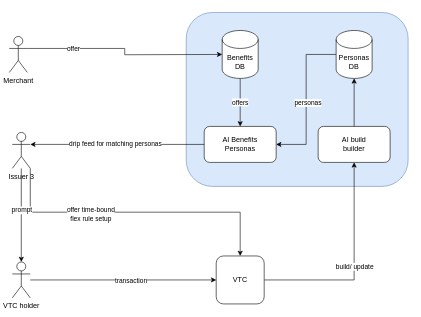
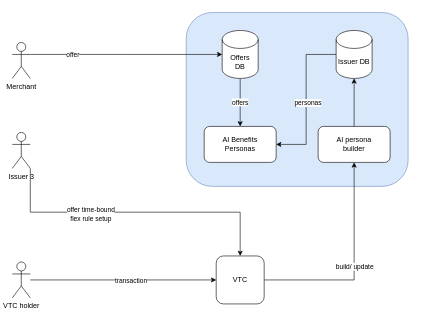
- <mxCell id="8" value="Merchant" style="shape=umlActor;verticalLabelPosition=bottom;verticalAlign=top;html=1;outlineConnect=0;" parent="1" vertex="1"><mxGeometry x="15" y="60" width="30" height="60" as="geometry" /></mxCell>
+ <mxCell id="8" value="Merchant" style="shape=umlActor;verticalLabelPosition=bottom;verticalAlign=top;html=1;outlineConnect=0;" parent="1" vertex="1"><mxGeometry x="20" y="70" width="30" height="60" as="geometry" /></mxCell>
- <mxCell id="22" value="Benefits&lt;br&gt;DB" style="shape=cylinder3;whiteSpace=wrap;html=1;boundedLbl=1;backgroundOutline=1;size=15;" vertex="1" parent="1"><mxGeometry x="370" y="50" width="60" height="80" as="geometry" /></mxCell>
+ <mxCell id="22" value="Offers&lt;br&gt;DB" style="shape=cylinder3;whiteSpace=wrap;html=1;boundedLbl=1;backgroundOutline=1;size=15;" vertex="1" parent="1"><mxGeometry x="370" y="50" width="60" height="80" as="geometry" /></mxCell>
- <mxCell id="25" value="Personas DB" style="shape=cylinder3;whiteSpace=wrap;html=1;boundedLbl=1;backgroundOutline=1;size=15;" vertex="1" parent="1"><mxGeometry x="560" y="50" width="60" height="80" as="geometry" /></mxCell>
+ <mxCell id="25" value="Issuer DB" style="shape=cylinder3;whiteSpace=wrap;html=1;boundedLbl=1;backgroundOutline=1;size=15;" vertex="1" parent="1"><mxGeometry x="560" y="50" width="60" height="80" as="geometry" /></mxCell>
- <mxCell id="16" style="edgeStyle=orthogonalEdgeStyle;rounded=0;orthogonalLoop=1;jettySize=auto;html=1;exitX=0;exitY=0.5;exitDx=0;exitDy=0;entryX=1;entryY=0.333;entryDx=0;entryDy=0;entryPerimeter=0;" edge="1" parent="1" source="12" target="15"><mxGeometry relative="1" as="geometry" /></mxCell>
- <mxCell id="17" value="drip feed for matching personas" style="edgeLabel;html=1;align=center;verticalAlign=middle;resizable=0;points=[];" vertex="1" connectable="0" parent="16"><mxGeometry x="0.028" y="-1" relative="1" as="geometry"><mxPoint as="offset" /></mxGeometry></mxCell>
- <mxCell id="26" value="AI build &lt;br&gt;builder" style="rounded=1;whiteSpace=wrap;html=1;" vertex="1" parent="1"><mxGeometry x="530" y="210" width="120" height="60" as="geometry" /></mxCell>
+ <mxCell id="26" value="AI persona &lt;br&gt;builder" style="rounded=1;whiteSpace=wrap;html=1;" vertex="1" parent="1"><mxGeometry x="530" y="210" width="120" height="60" as="geometry" /></mxCell>
- <mxCell id="18" style="edgeStyle=orthogonalEdgeStyle;rounded=0;orthogonalLoop=1;jettySize=auto;html=1;entryX=0.5;entryY=0;entryDx=0;entryDy=0;entryPerimeter=0;" edge="1" parent="1" source="15" target="11"><mxGeometry relative="1" as="geometry" /></mxCell>
- <mxCell id="19" value="prompt" style="edgeLabel;html=1;align=center;verticalAlign=middle;resizable=0;points=[];" vertex="1" connectable="0" parent="18"><mxGeometry x="-0.115" relative="1" as="geometry"><mxPoint as="offset" /></mxGeometry></mxCell>
